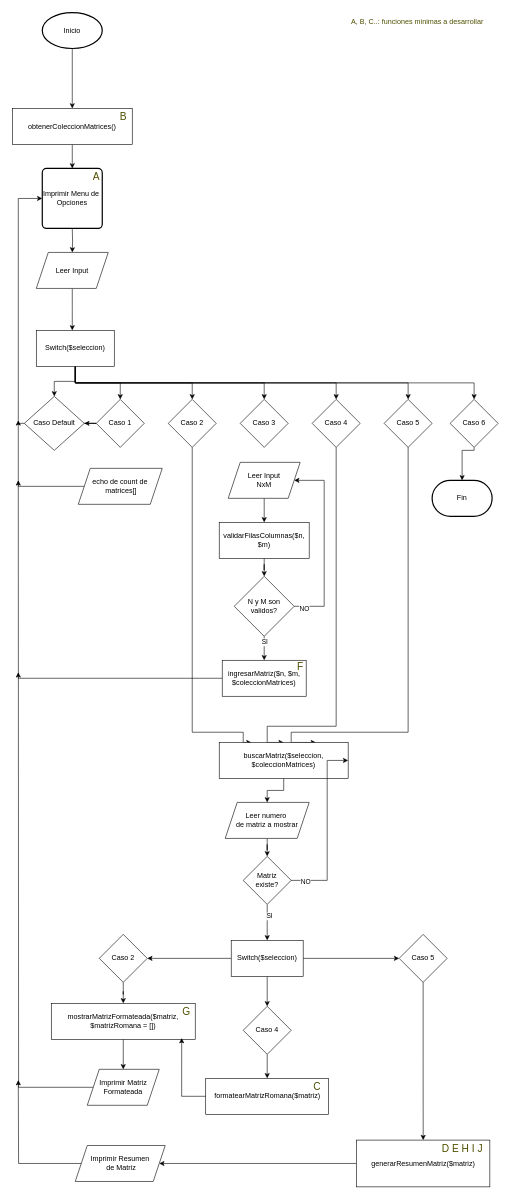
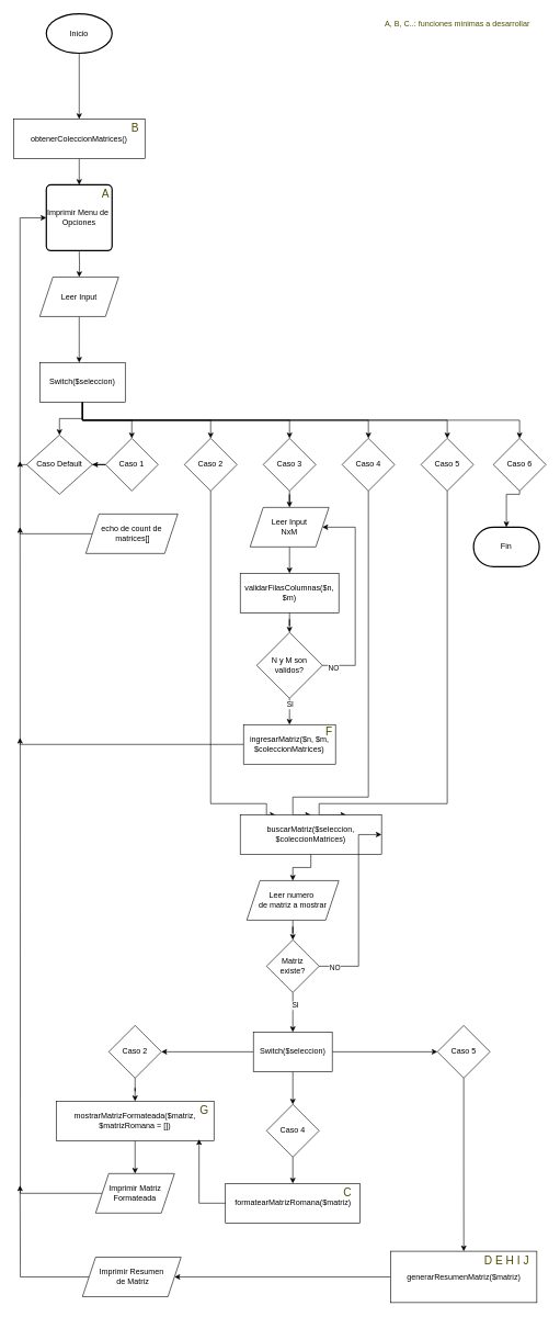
+ <mxCell id="21" value="" style="edgeStyle=orthogonalEdgeStyle;rounded=0;orthogonalLoop=1;jettySize=auto;html=1;" edge="1" parent="1" source="22" target="43"><mxGeometry relative="1" as="geometry" /></mxCell>
